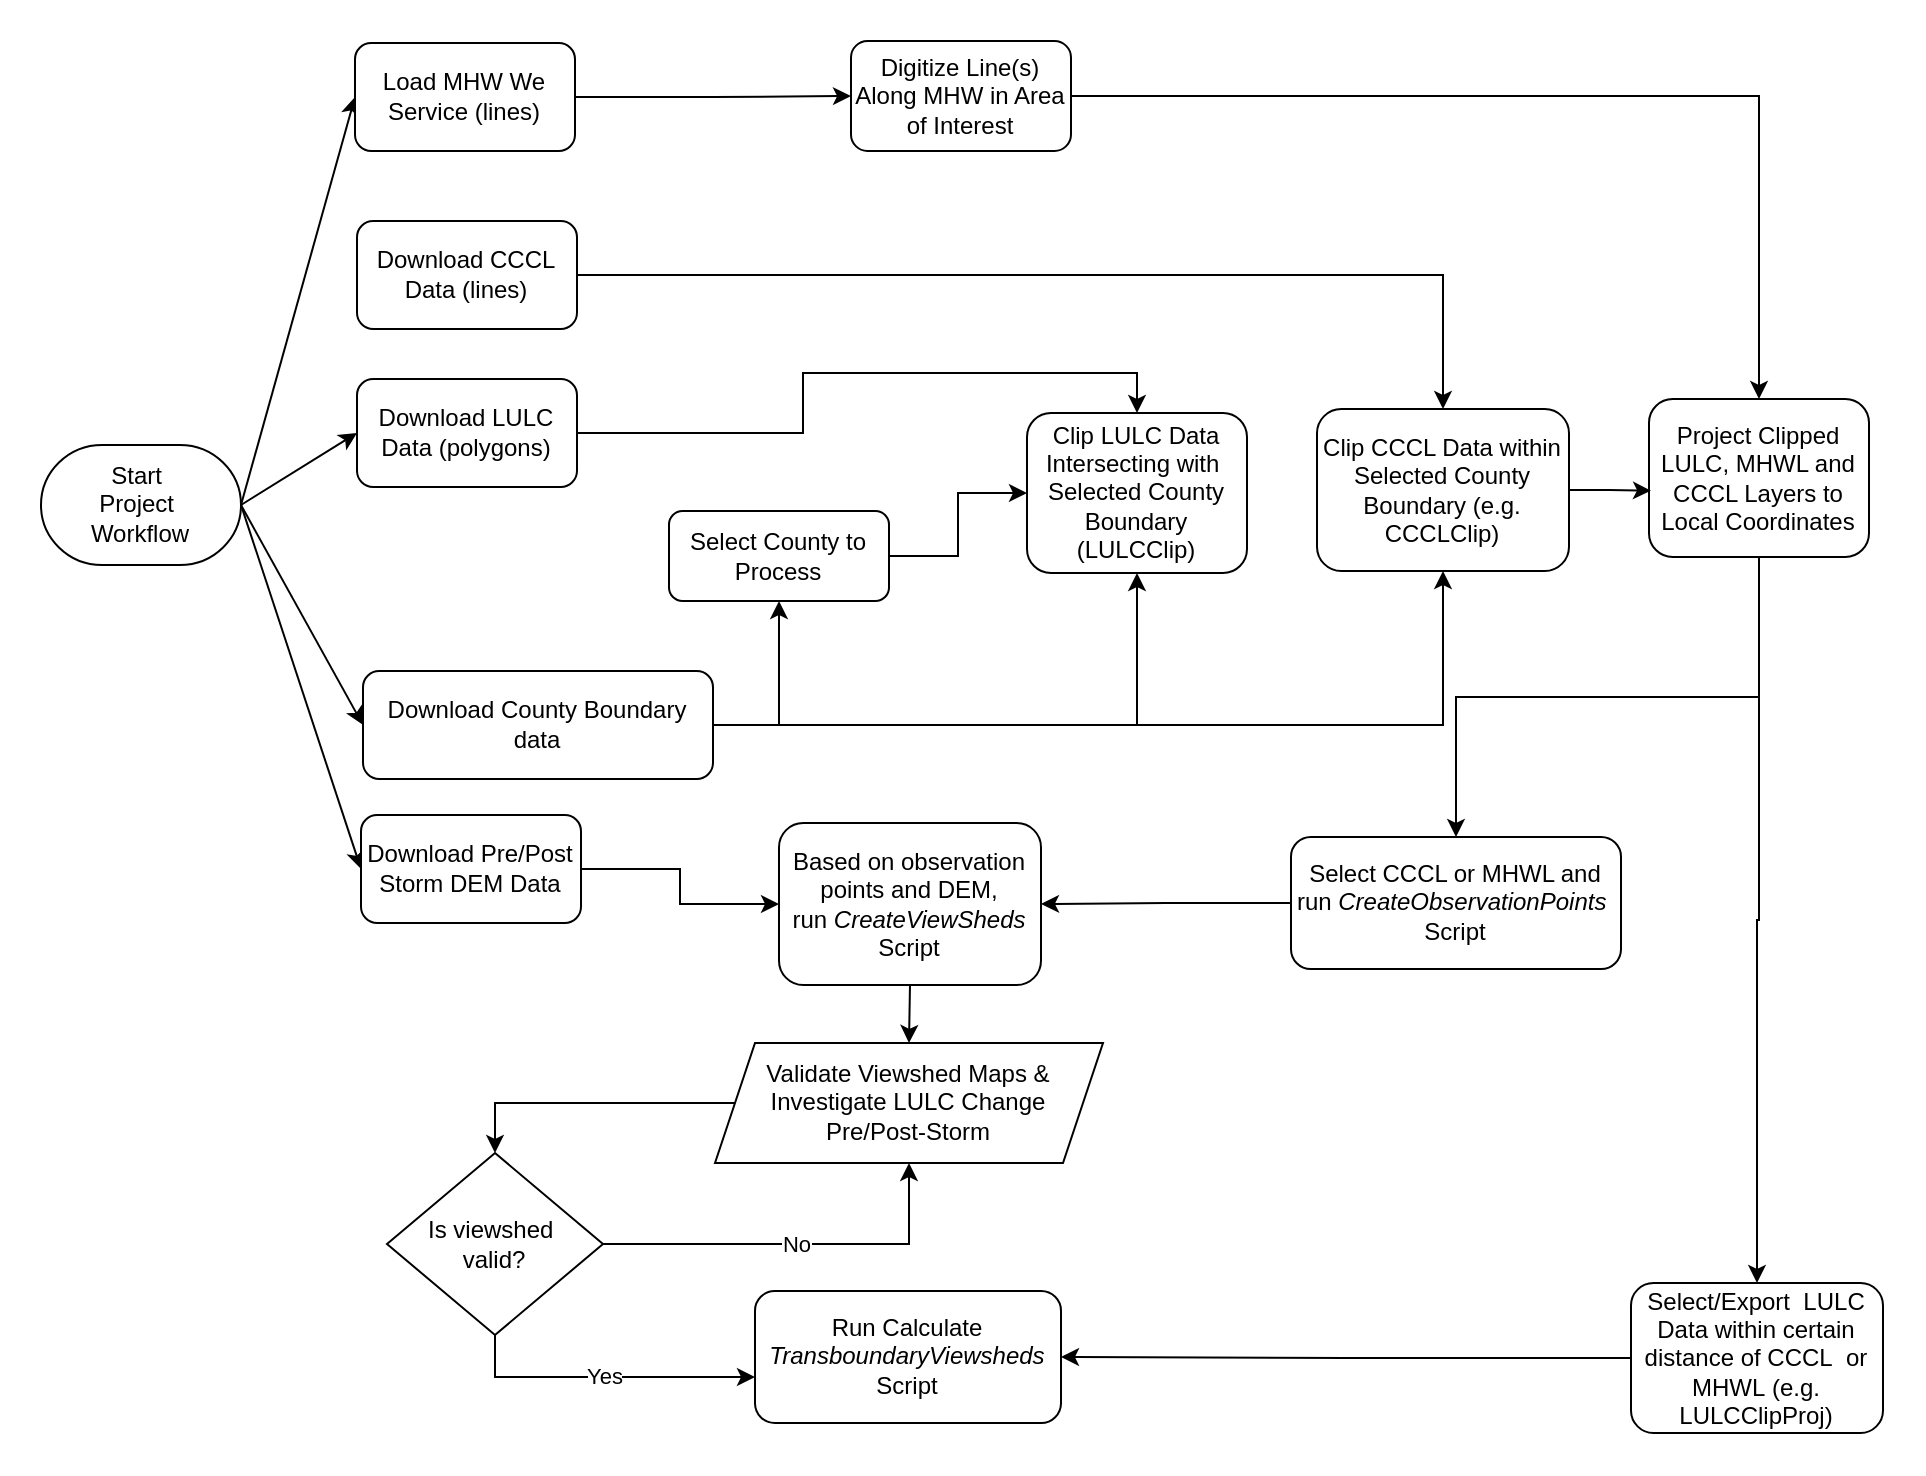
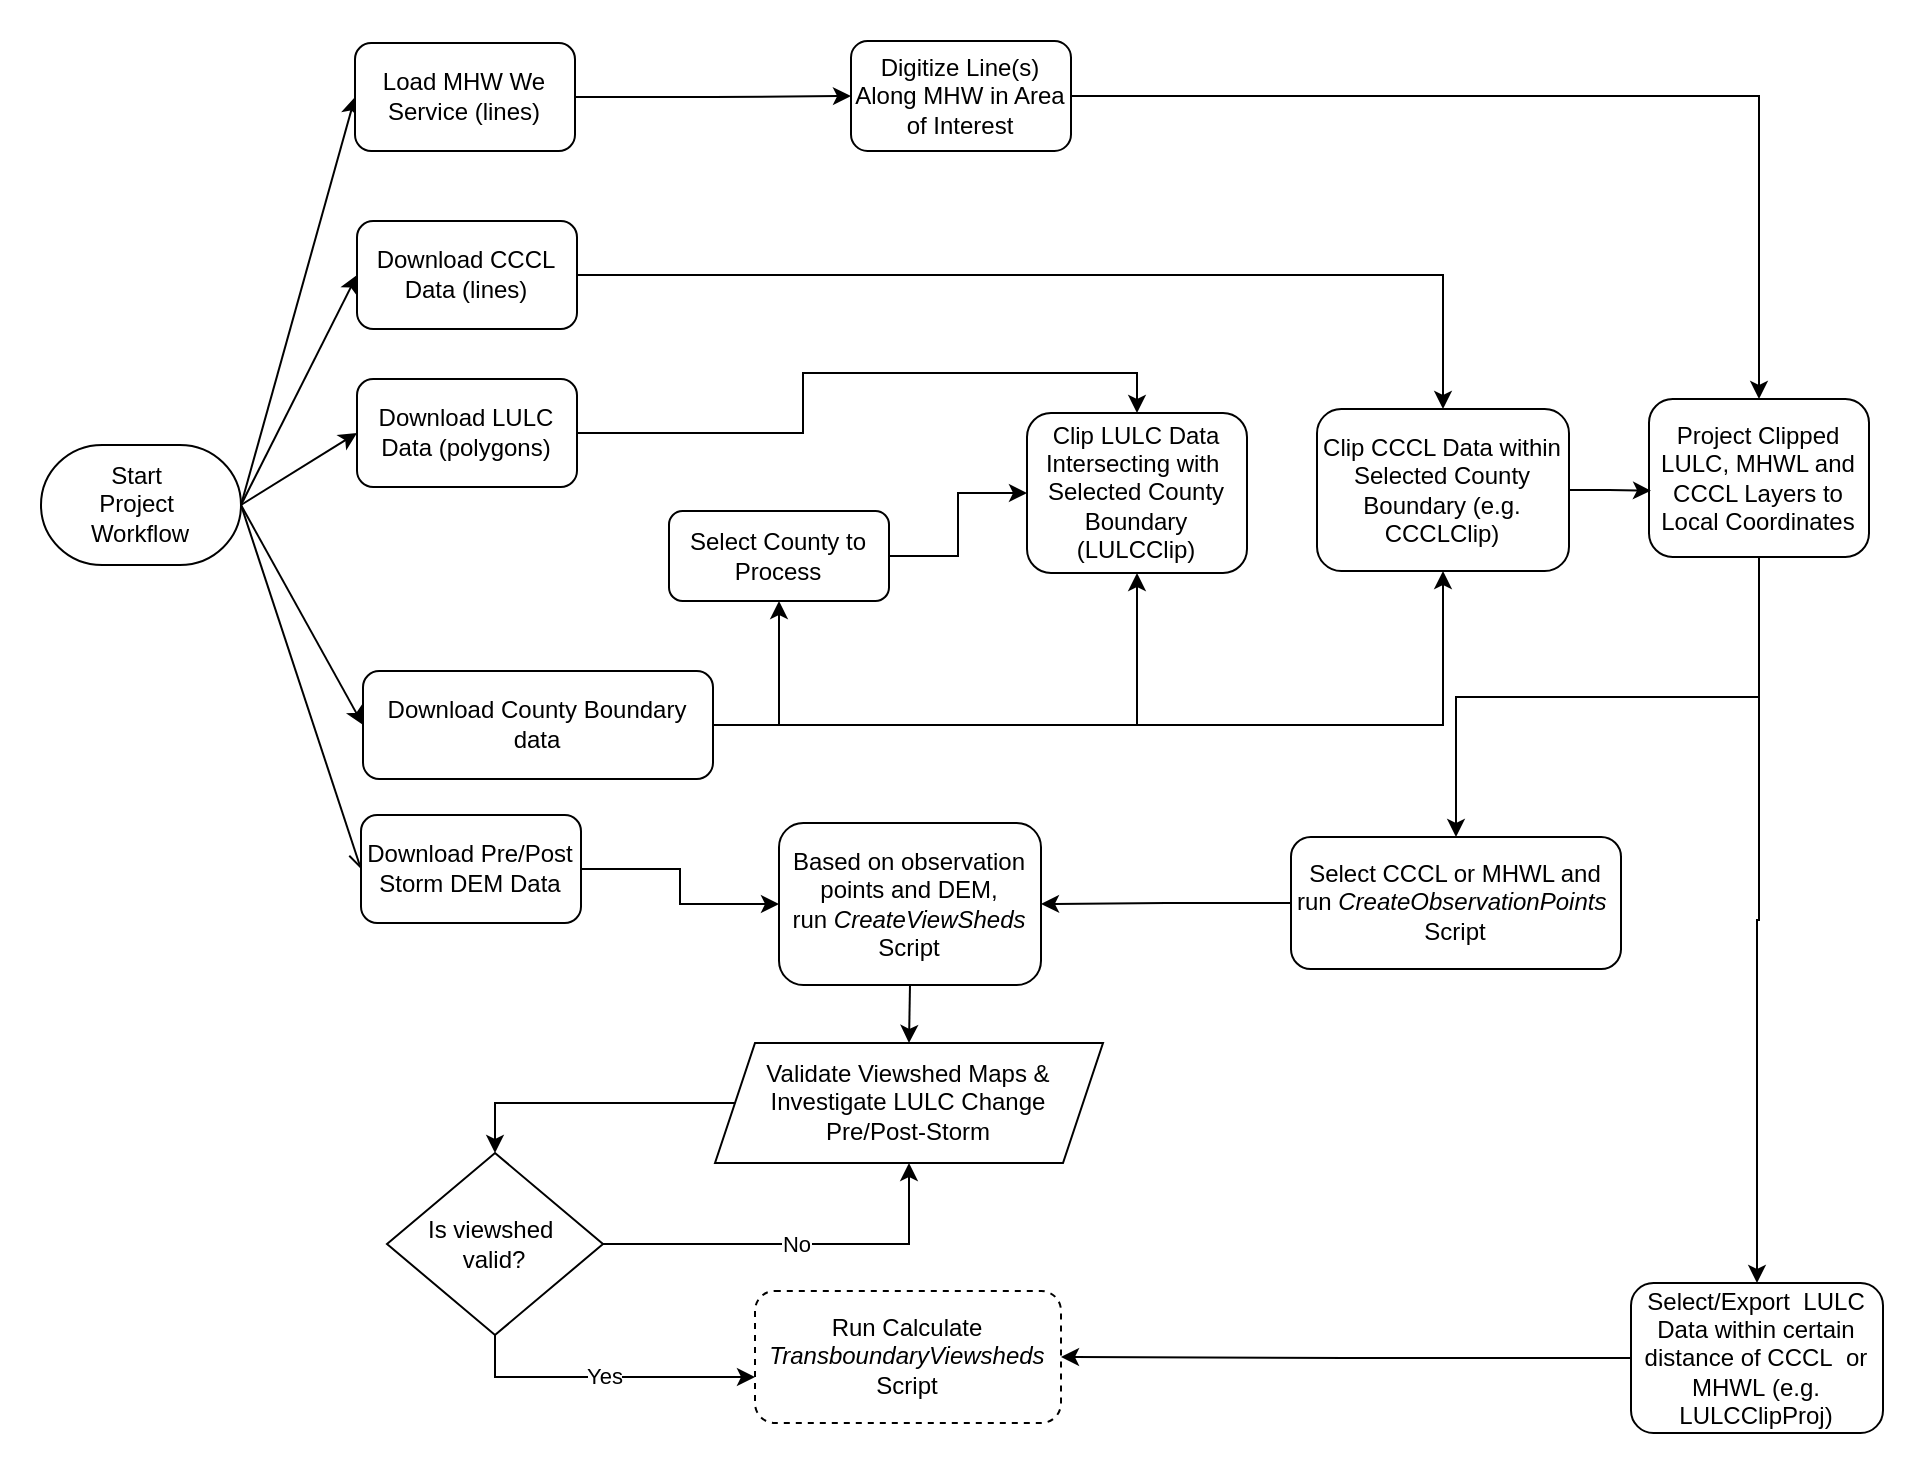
+ <mxCell id="2" style="edgeStyle=none;rounded=0;orthogonalLoop=1;jettySize=auto;html=1;exitX=1;exitY=0.5;exitDx=0;exitDy=0;exitPerimeter=0;entryX=0;entryY=0.5;entryDx=0;entryDy=0;" parent="1" source="7" target="9" edge="1"><mxGeometry relative="1" as="geometry" /></mxCell>
- <mxCell id="5" style="edgeStyle=none;rounded=0;orthogonalLoop=1;jettySize=auto;html=1;exitX=1;exitY=0.5;exitDx=0;exitDy=0;exitPerimeter=0;entryX=0;entryY=0.5;entryDx=0;entryDy=0;" parent="1" source="7" target="11" edge="1"><mxGeometry relative="1" as="geometry" /></mxCell>
+ <mxCell id="5" style="edgeStyle=none;rounded=0;orthogonalLoop=1;jettySize=auto;html=1;exitX=1;exitY=0.5;exitDx=0;exitDy=0;exitPerimeter=0;entryX=0;entryY=0.5;entryDx=0;entryDy=0;endArrow=open;" parent="1" source="7" target="11" edge="1"><mxGeometry relative="1" as="geometry" /></mxCell>
- <mxCell id="28" value="&lt;div&gt;Run Calculate &lt;i&gt;TransboundaryViewsheds &lt;/i&gt;Script&lt;/div&gt;" style="rounded=1;whiteSpace=wrap;html=1;" parent="1" vertex="1"><mxGeometry x="377" y="645" width="153" height="66" as="geometry" /></mxCell>
+ <mxCell id="28" value="&lt;div&gt;Run Calculate &lt;i&gt;TransboundaryViewsheds &lt;/i&gt;Script&lt;/div&gt;" style="rounded=1;whiteSpace=wrap;html=1;dashed=1;" parent="1" vertex="1"><mxGeometry x="377" y="645" width="153" height="66" as="geometry" /></mxCell>
